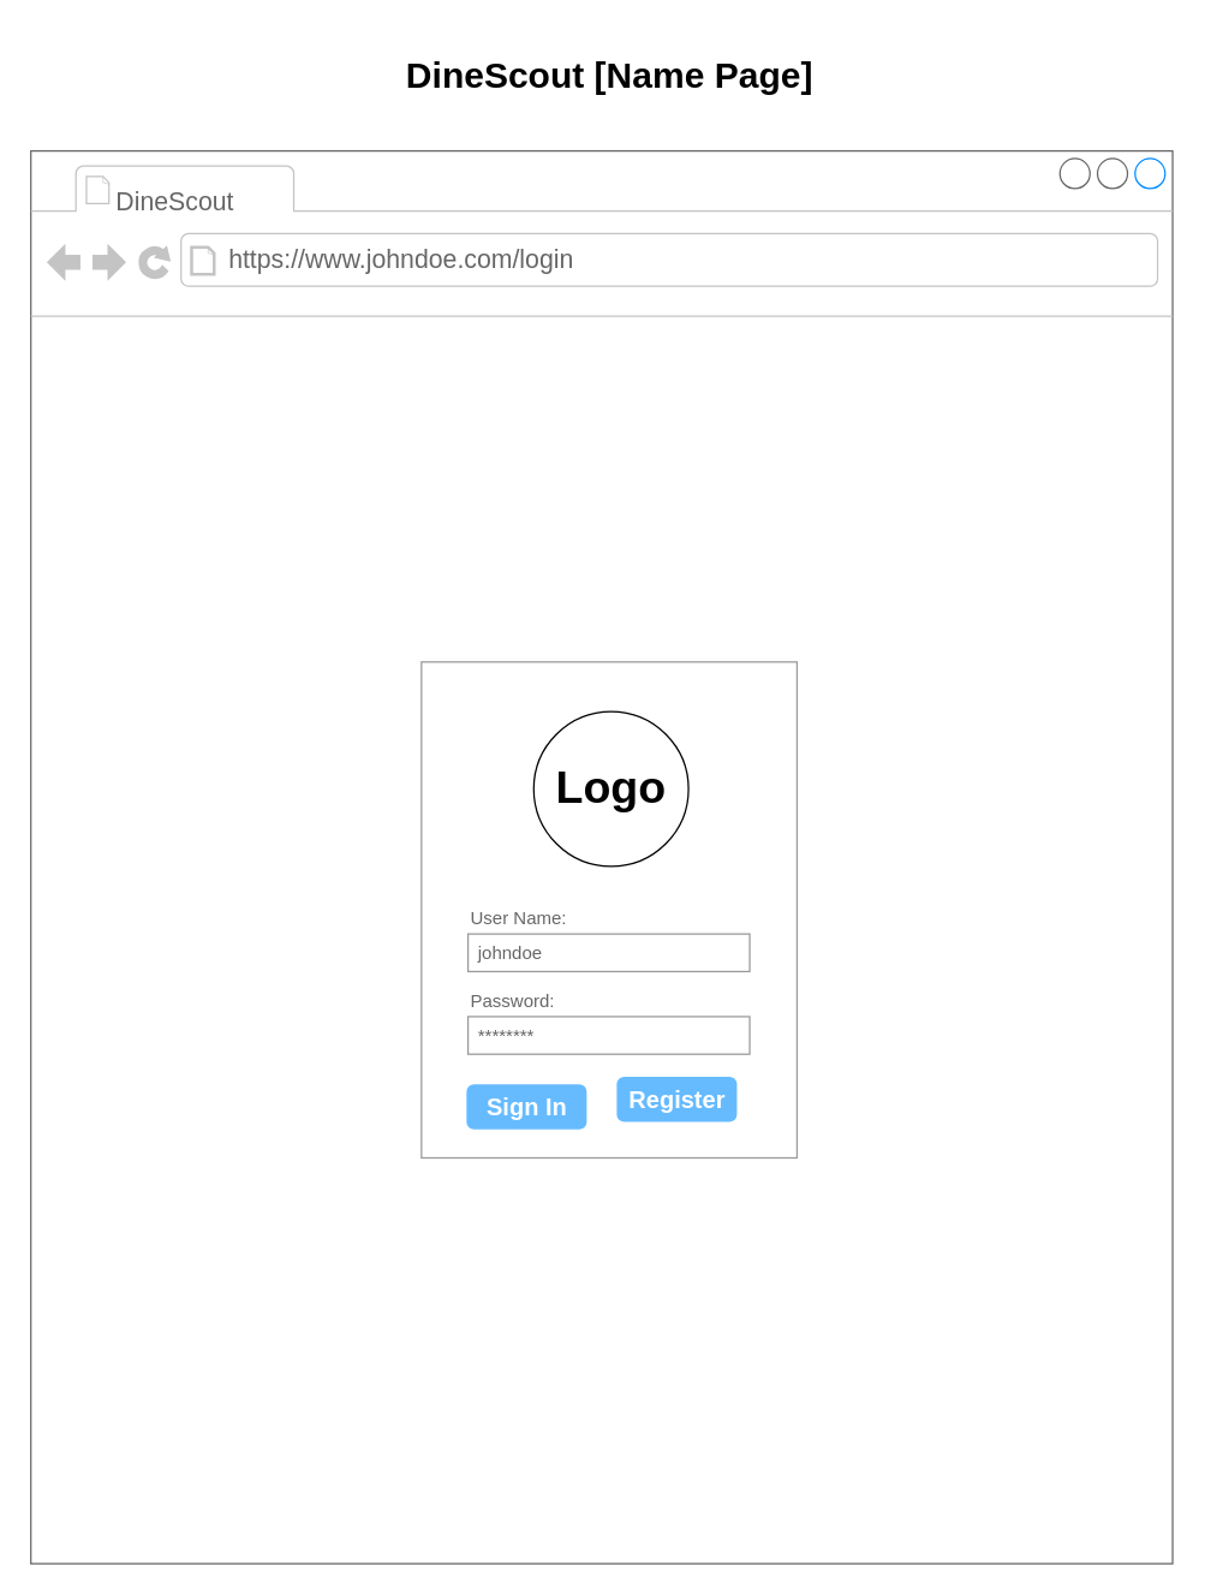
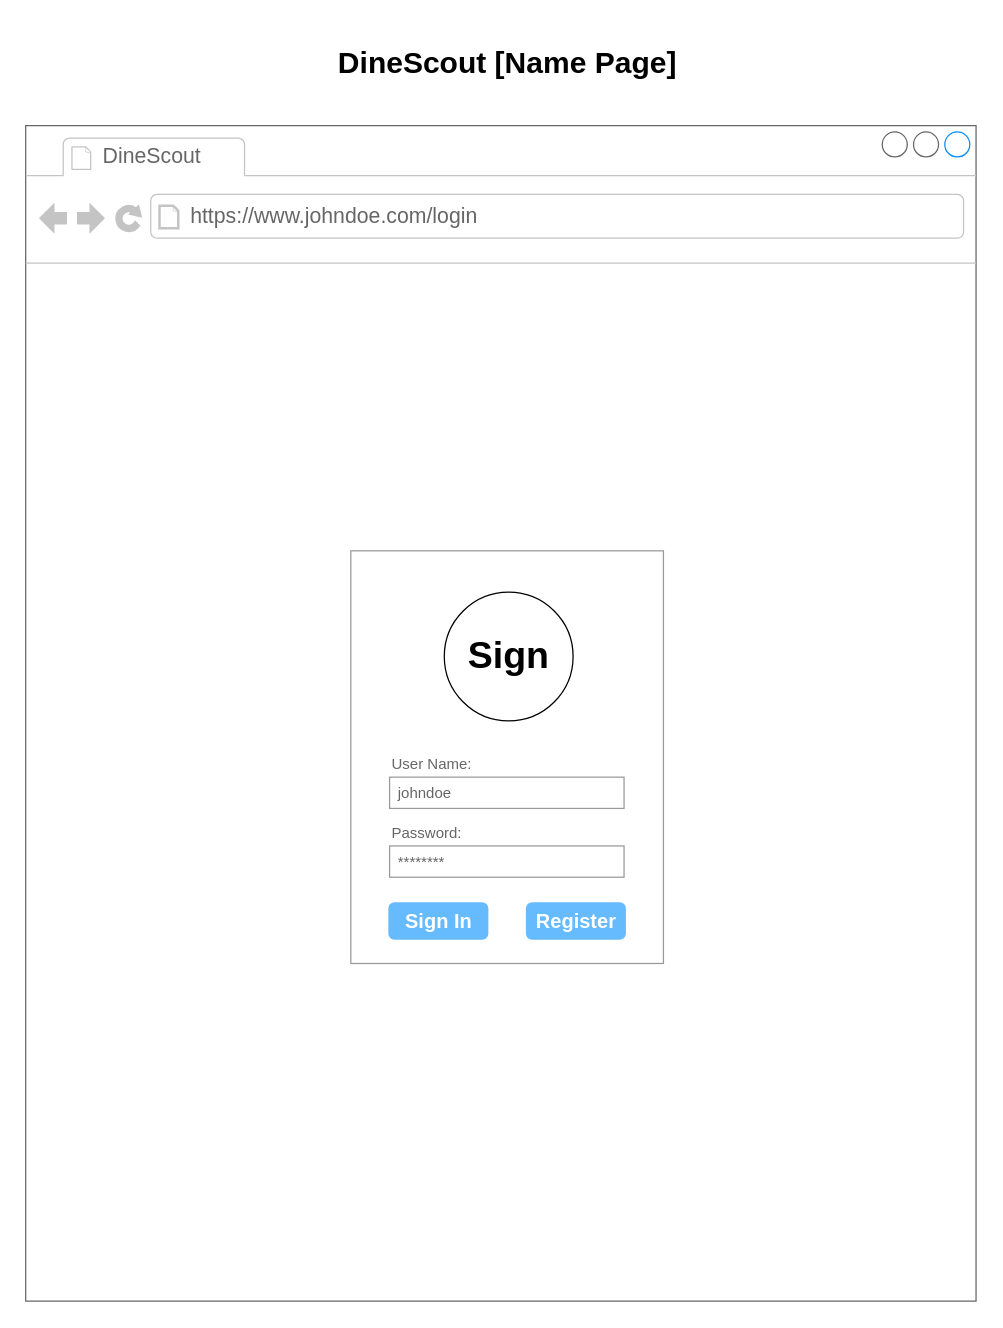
- <mxCell id="3" value="DineScout" style="strokeWidth=1;shadow=0;dashed=0;align=center;html=1;shape=mxgraph.mockup.containers.anchor;fontSize=17;fontColor=#666666;align=left;whiteSpace=wrap;" parent="2" vertex="1"><mxGeometry x="55" y="22" width="110" height="26" as="geometry" /></mxCell>
+ <mxCell id="3" value="DineScout" style="strokeWidth=1;shadow=0;dashed=0;align=center;html=1;shape=mxgraph.mockup.containers.anchor;fontSize=17;fontColor=#666666;align=left;whiteSpace=wrap;" parent="2" vertex="1"><mxGeometry x="60" y="12" width="110" height="26" as="geometry" /></mxCell>
- <mxCell id="13" value="&lt;p style=&quot;line-height: 120%;&quot;&gt;&lt;font style=&quot;font-size: 30px;&quot;&gt;Logo&lt;/font&gt;&lt;/p&gt;" style="text;strokeColor=none;fillColor=none;html=1;fontSize=24;fontStyle=1;verticalAlign=middle;align=center;" parent="5" vertex="1"><mxGeometry x="39.88" y="48" width="172.75" height="73" as="geometry" /></mxCell>
+ <mxCell id="13" value="&lt;p style=&quot;line-height: 120%;&quot;&gt;&lt;font style=&quot;font-size: 30px;&quot;&gt;Sign&lt;/font&gt;&lt;/p&gt;" style="text;strokeColor=none;fillColor=none;html=1;fontSize=24;fontStyle=1;verticalAlign=middle;align=center;" parent="5" vertex="1"><mxGeometry x="39.88" y="48" width="172.75" height="73" as="geometry" /></mxCell>
- <mxCell id="14" value="Register" style="strokeWidth=1;shadow=0;dashed=0;align=center;html=1;shape=mxgraph.mockup.forms.rrect;rSize=5;strokeColor=none;fontColor=#ffffff;fillColor=#66bbff;fontSize=16;fontStyle=1;" vertex="1" parent="5"><mxGeometry x="130" y="276" width="80" height="30" as="geometry" /></mxCell>
+ <mxCell id="14" value="Register" style="strokeWidth=1;shadow=0;dashed=0;align=center;html=1;shape=mxgraph.mockup.forms.rrect;rSize=5;strokeColor=none;fontColor=#ffffff;fillColor=#66bbff;fontSize=16;fontStyle=1;" vertex="1" parent="5"><mxGeometry x="140" y="281" width="80" height="30" as="geometry" /></mxCell>
